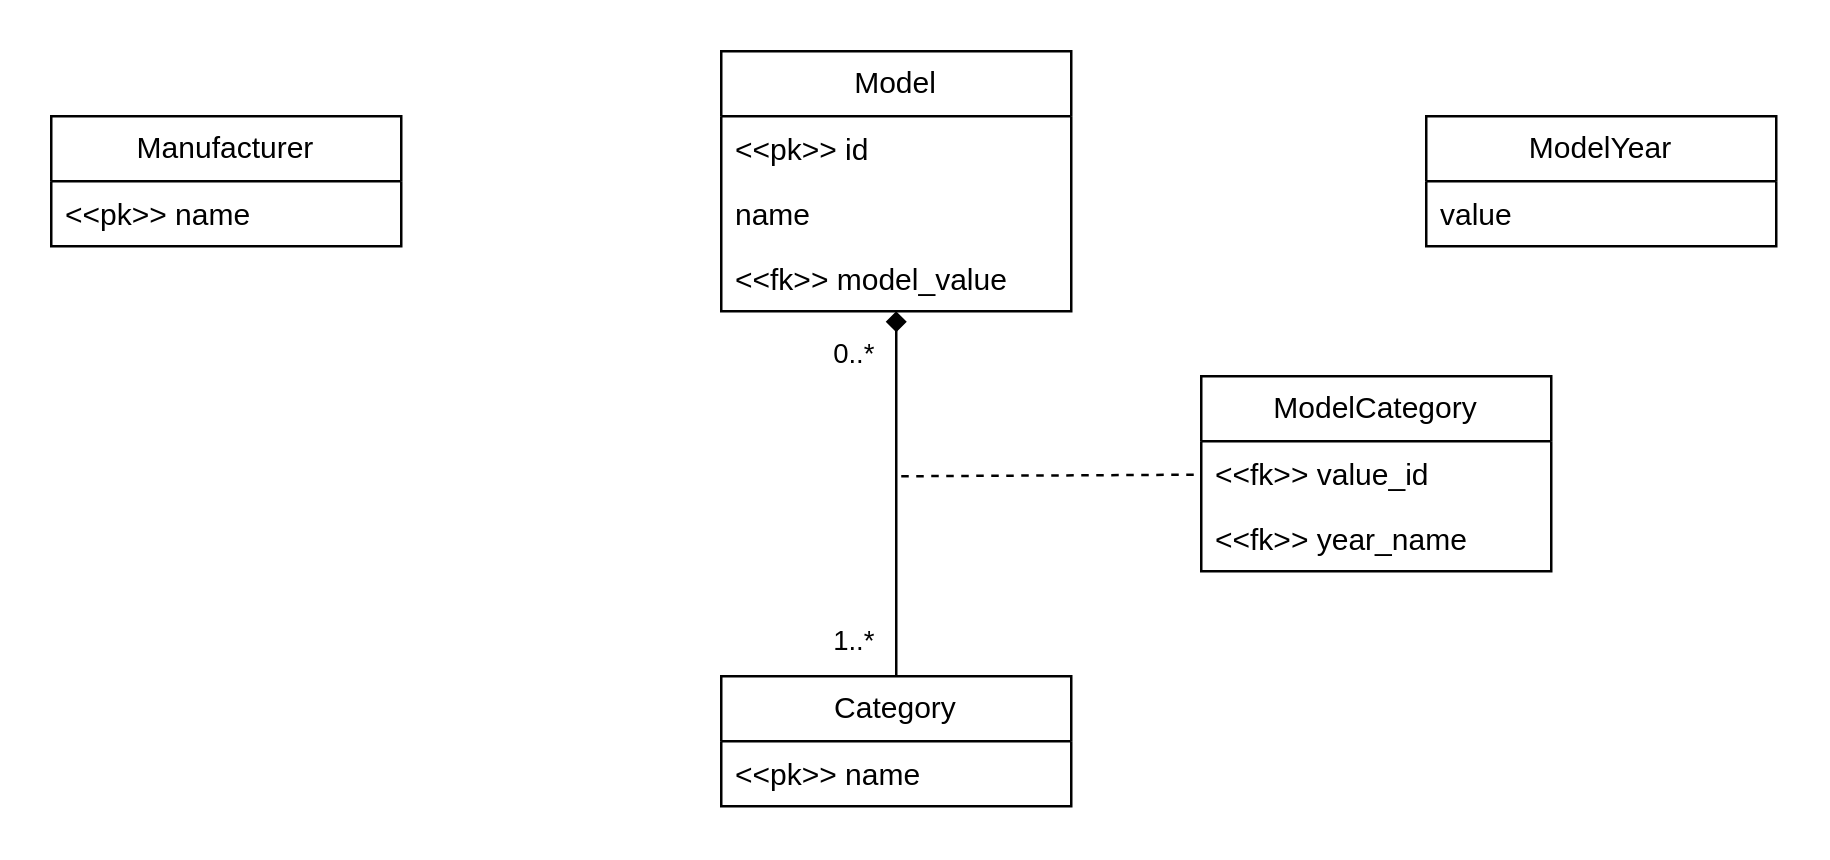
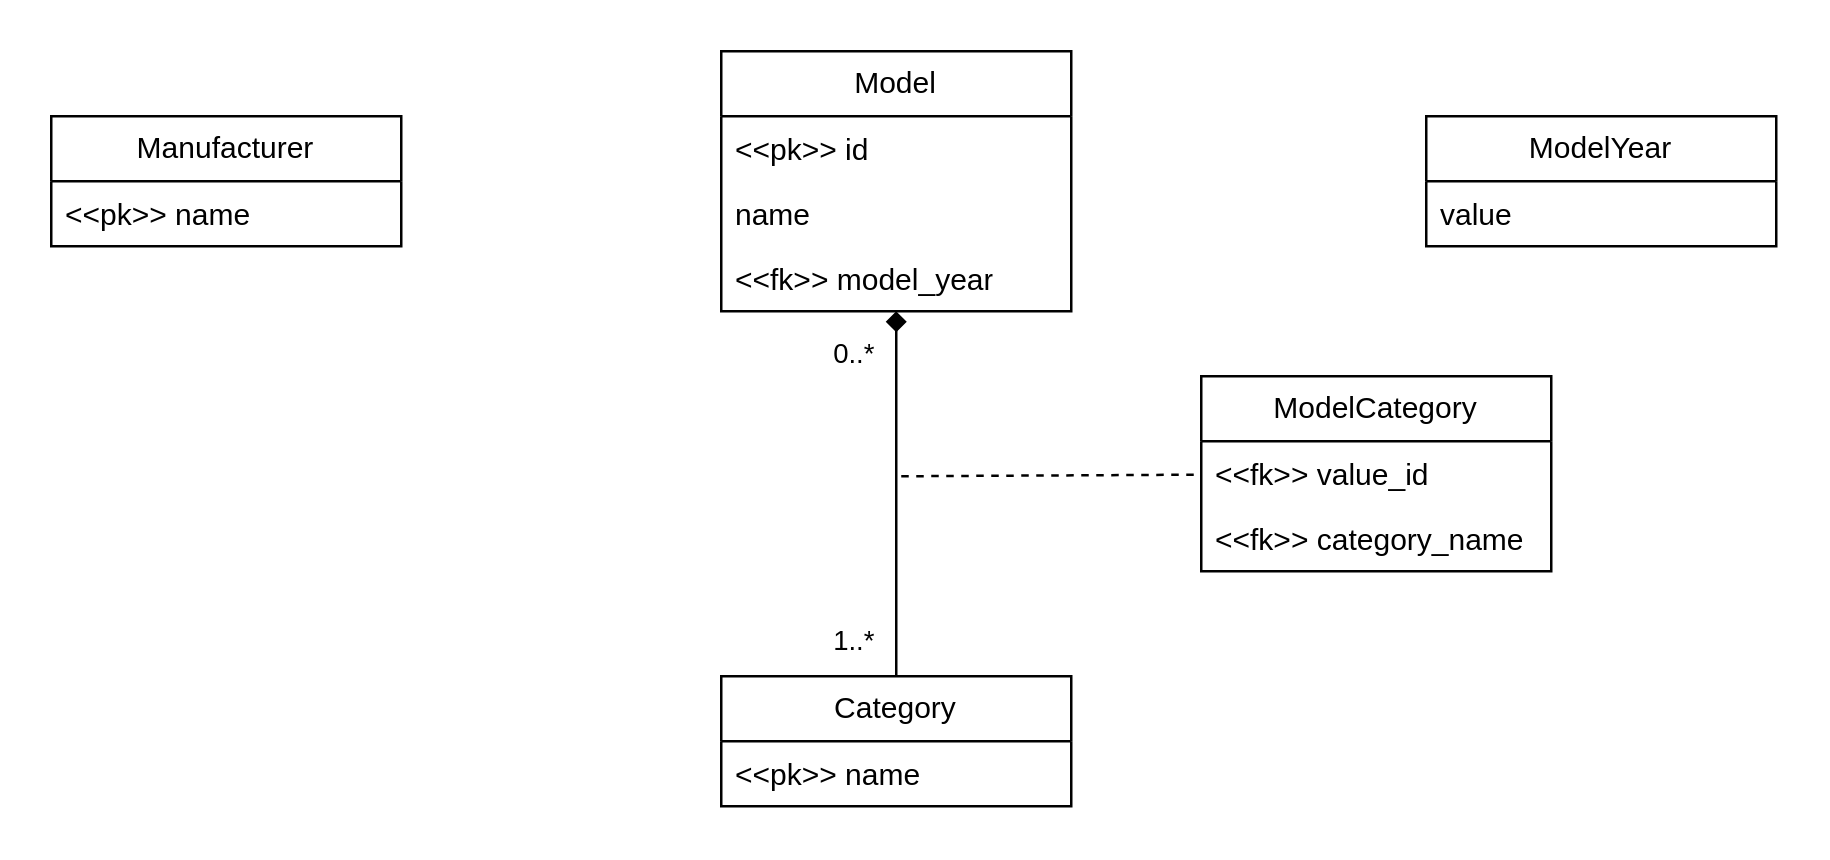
- <mxCell id="7" value="&amp;lt;&amp;lt;fk&amp;gt;&amp;gt; model_value" style="text;strokeColor=none;fillColor=none;align=left;verticalAlign=top;spacingLeft=4;spacingRight=4;overflow=hidden;rotatable=0;points=[[0,0.5],[1,0.5]];portConstraint=eastwest;whiteSpace=wrap;html=1;" vertex="1" parent="4"><mxGeometry y="78" width="140" height="26" as="geometry" /></mxCell>
+ <mxCell id="7" value="&amp;lt;&amp;lt;fk&amp;gt;&amp;gt; model_year" style="text;strokeColor=none;fillColor=none;align=left;verticalAlign=top;spacingLeft=4;spacingRight=4;overflow=hidden;rotatable=0;points=[[0,0.5],[1,0.5]];portConstraint=eastwest;whiteSpace=wrap;html=1;" vertex="1" parent="4"><mxGeometry y="78" width="140" height="26" as="geometry" /></mxCell>
- <mxCell id="17" value="&amp;lt;&amp;lt;fk&amp;gt;&amp;gt; year_name" style="text;strokeColor=none;fillColor=none;align=left;verticalAlign=top;spacingLeft=4;spacingRight=4;overflow=hidden;rotatable=0;points=[[0,0.5],[1,0.5]];portConstraint=eastwest;whiteSpace=wrap;html=1;" vertex="1" parent="15"><mxGeometry y="52" width="140" height="26" as="geometry" /></mxCell>
+ <mxCell id="17" value="&amp;lt;&amp;lt;fk&amp;gt;&amp;gt; category_name" style="text;strokeColor=none;fillColor=none;align=left;verticalAlign=top;spacingLeft=4;spacingRight=4;overflow=hidden;rotatable=0;points=[[0,0.5],[1,0.5]];portConstraint=eastwest;whiteSpace=wrap;html=1;" vertex="1" parent="15"><mxGeometry y="52" width="140" height="26" as="geometry" /></mxCell>
